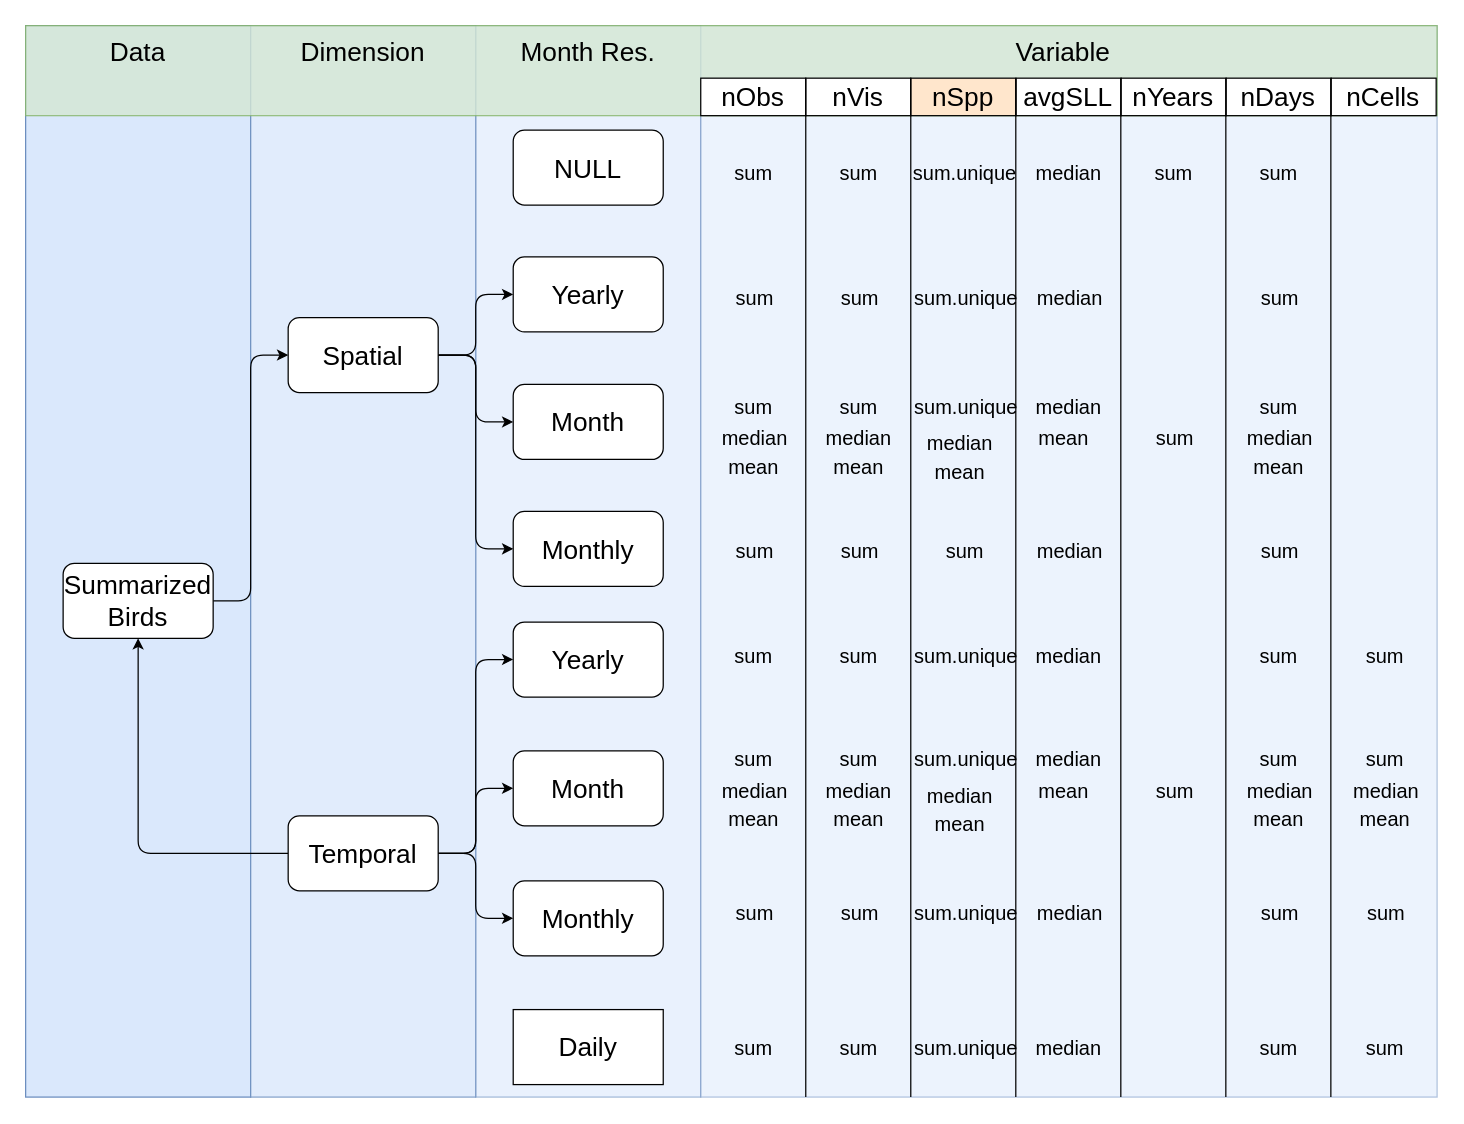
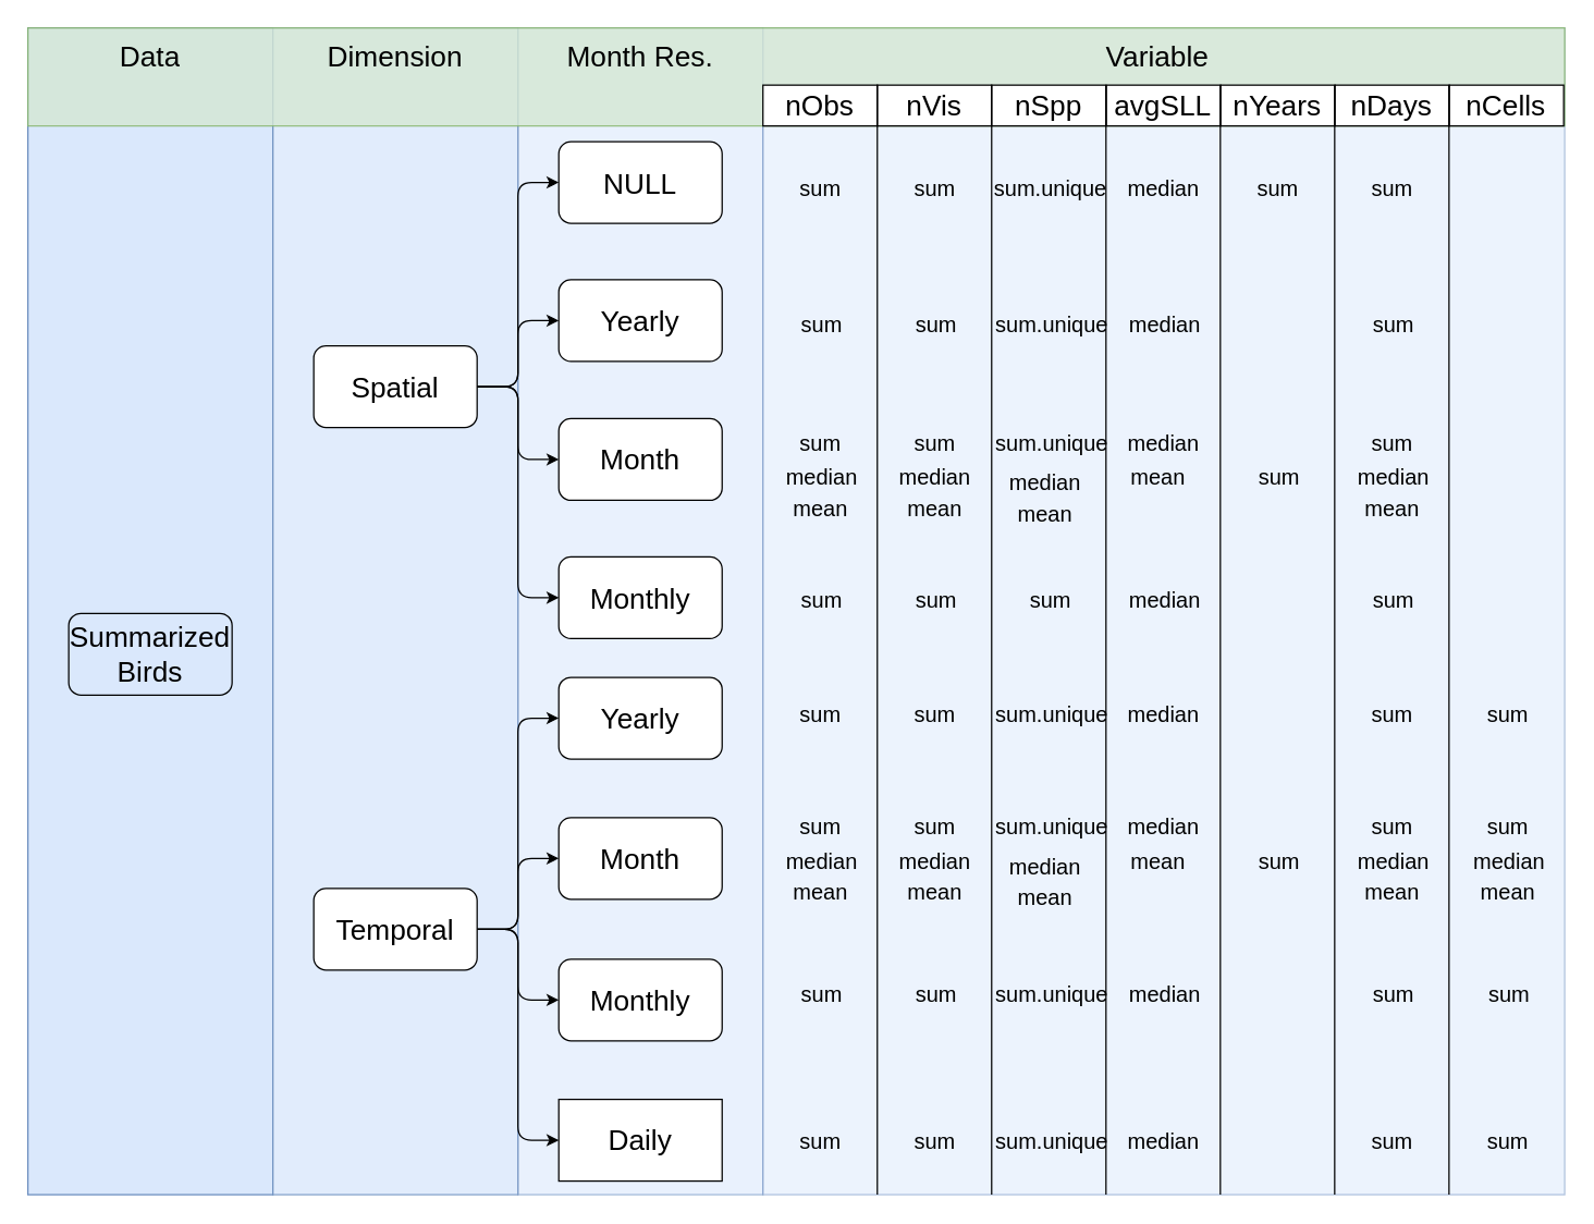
- <mxCell id="30" value="nSpp" style="rounded=0;whiteSpace=wrap;html=1;fontSize=21;glass=0;comic=0;fillColor=#ffe6cc;" parent="27" vertex="1"><mxGeometry x="168" width="84" height="30" as="geometry" /></mxCell>
+ <mxCell id="30" value="nSpp" style="rounded=0;whiteSpace=wrap;html=1;fontSize=21;glass=0;comic=0;" parent="27" vertex="1"><mxGeometry x="168" width="84" height="30" as="geometry" /></mxCell>
+ <mxCell id="7" style="edgeStyle=orthogonalEdgeStyle;rounded=1;orthogonalLoop=1;jettySize=auto;html=1;entryX=0;entryY=0.5;entryDx=0;entryDy=0;strokeColor=#000000;fontSize=21;" parent="1" source="11" target="19" edge="1"><mxGeometry relative="1" as="geometry" /></mxCell>
- <mxCell id="12" style="edgeStyle=orthogonalEdgeStyle;rounded=1;orthogonalLoop=1;jettySize=auto;html=1;entryX=0;entryY=0.5;entryDx=0;entryDy=0;fontSize=21;strokeColor=#000000;" parent="1" source="13" target="11" edge="1"><mxGeometry relative="1" as="geometry" /></mxCell>
- <mxCell id="13" value="Summarized&lt;br&gt;Birds" style="rounded=1;whiteSpace=wrap;html=1;fontSize=21;" parent="1" vertex="1"><mxGeometry x="50" y="450" width="120" height="60" as="geometry" /></mxCell>
+ <mxCell id="13" value="Summarized&lt;br&gt;Birds" style="rounded=1;whiteSpace=wrap;html=1;fontSize=21;fillColor=#dae8fc;" parent="1" vertex="1"><mxGeometry x="50" y="450" width="120" height="60" as="geometry" /></mxCell>
- <mxCell id="17" style="edgeStyle=orthogonalEdgeStyle;rounded=1;orthogonalLoop=1;jettySize=auto;html=1;strokeColor=#000000;fontSize=21;" parent="1" source="18" target="13" edge="1"><mxGeometry relative="1" as="geometry" /></mxCell>
+ <mxCell id="17" style="edgeStyle=orthogonalEdgeStyle;rounded=1;orthogonalLoop=1;jettySize=auto;html=1;entryX=0;entryY=0.5;entryDx=0;entryDy=0;strokeColor=#000000;fontSize=21;" parent="1" source="18" target="20" edge="1"><mxGeometry relative="1" as="geometry" /></mxCell>
